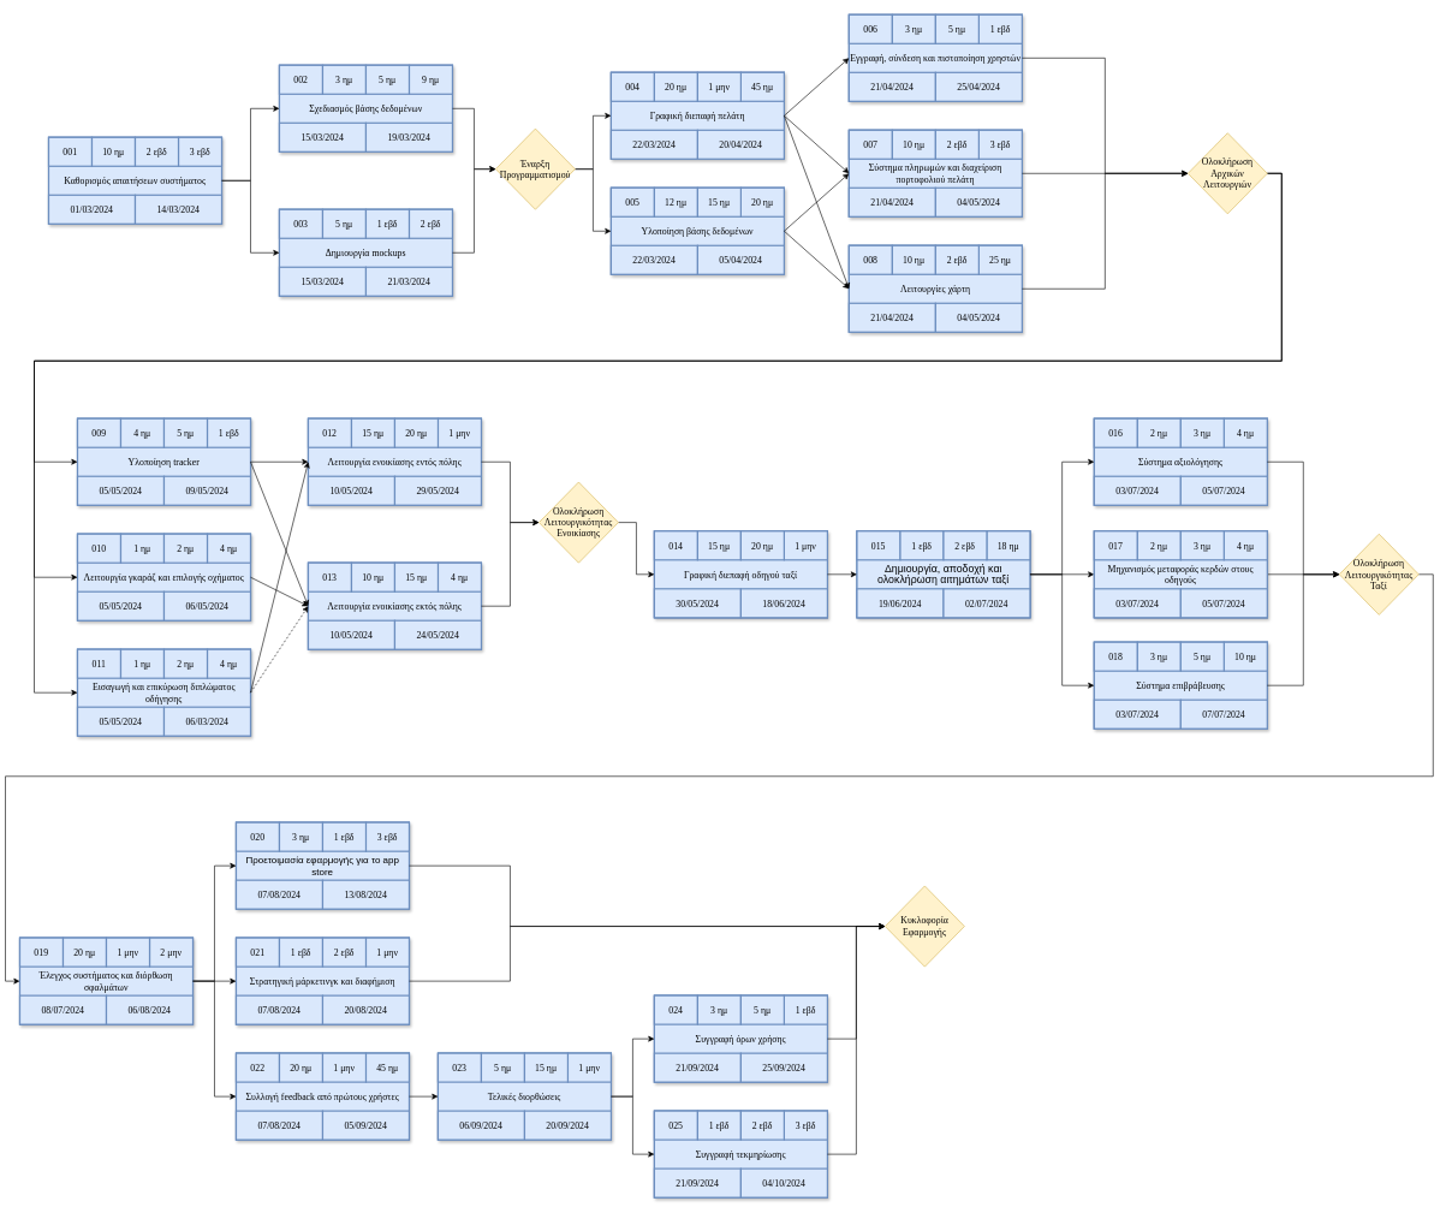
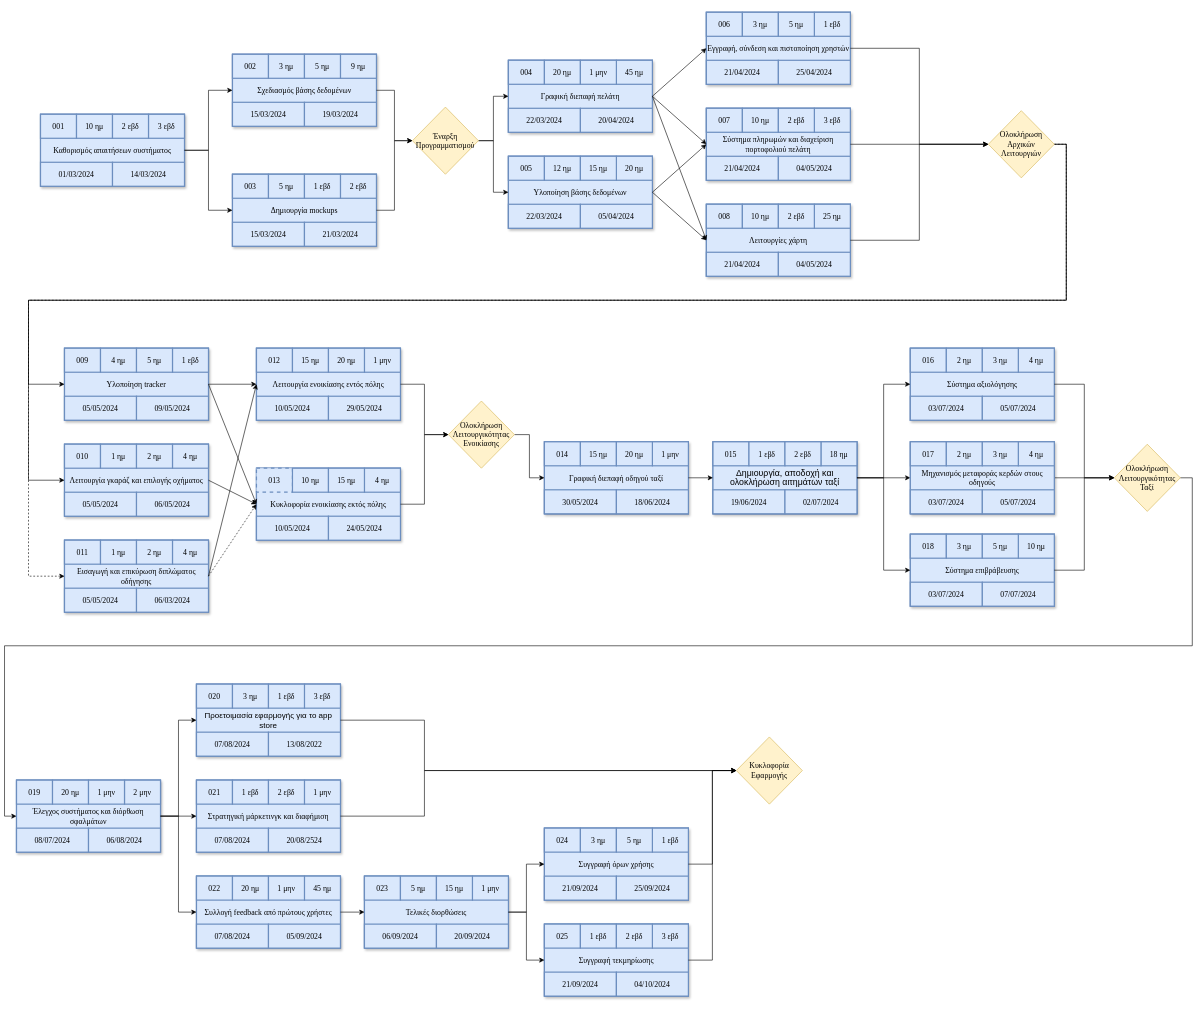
- <mxCell id="215" value="013" style="rounded=0;whiteSpace=wrap;html=1;labelBackgroundColor=none;fillColor=#dae8fc;strokeColor=#6c8ebf;strokeWidth=2;fontSize=13;fontFamily=Verdana;" parent="211" vertex="1"><mxGeometry width="60" height="40" as="geometry" /></mxCell>
+ <mxCell id="215" value="013" style="rounded=0;whiteSpace=wrap;html=1;labelBackgroundColor=none;fillColor=#dae8fc;strokeColor=#6c8ebf;strokeWidth=2;fontSize=13;fontFamily=Verdana;dashed=1;" parent="211" vertex="1"><mxGeometry width="60" height="40" as="geometry" /></mxCell>
- <mxCell id="212" value="Λειτουργία ενοικίασης εκτός πόλης" style="rounded=0;whiteSpace=wrap;html=1;labelBackgroundColor=none;fillColor=#dae8fc;strokeColor=#6c8ebf;strokeWidth=2;fontSize=13;fontFamily=Verdana;textShadow=0;spacing=2;spacingTop=0;spacingLeft=0;shadow=1;" parent="211" vertex="1"><mxGeometry width="240" height="120" as="geometry" /></mxCell>
+ <mxCell id="212" value="Κυκλοφορία ενοικίασης εκτός πόλης" style="rounded=0;whiteSpace=wrap;html=1;labelBackgroundColor=none;fillColor=#dae8fc;strokeColor=#6c8ebf;strokeWidth=2;fontSize=13;fontFamily=Verdana;textShadow=0;spacing=2;spacingTop=0;spacingLeft=0;shadow=1;" parent="211" vertex="1"><mxGeometry width="240" height="120" as="geometry" /></mxCell>
- <mxCell id="202" style="edgeStyle=orthogonalEdgeStyle;rounded=0;orthogonalLoop=1;jettySize=auto;html=1;exitX=1;exitY=0.5;exitDx=0;exitDy=0;entryX=0;entryY=0.5;entryDx=0;entryDy=0;elbow=vertical;" parent="1" source="203" target="71" edge="1"><mxGeometry relative="1" as="geometry"><Array as="points"><mxPoint x="1770" y="240" /><mxPoint x="1770" y="500" /><mxPoint x="40" y="500" /><mxPoint x="40" y="960" /></Array></mxGeometry></mxCell>
+ <mxCell id="202" style="edgeStyle=orthogonalEdgeStyle;rounded=0;orthogonalLoop=1;jettySize=auto;html=1;exitX=1;exitY=0.5;exitDx=0;exitDy=0;entryX=0;entryY=0.5;entryDx=0;entryDy=0;elbow=vertical;dashed=1;" parent="1" source="203" target="71" edge="1"><mxGeometry relative="1" as="geometry"><Array as="points"><mxPoint x="1770" y="240" /><mxPoint x="1770" y="500" /><mxPoint x="40" y="500" /><mxPoint x="40" y="960" /></Array></mxGeometry></mxCell>
- <mxCell id="126" value="13/08/2024" style="rounded=0;whiteSpace=wrap;html=1;labelBackgroundColor=none;fillColor=#dae8fc;strokeColor=#6c8ebf;strokeWidth=2;fontSize=13;fontFamily=Verdana;" parent="119" vertex="1"><mxGeometry x="120" y="80" width="120" height="40" as="geometry" /></mxCell>
+ <mxCell id="126" value="13/08/2022" style="rounded=0;whiteSpace=wrap;html=1;labelBackgroundColor=none;fillColor=#dae8fc;strokeColor=#6c8ebf;strokeWidth=2;fontSize=13;fontFamily=Verdana;" parent="119" vertex="1"><mxGeometry x="120" y="80" width="120" height="40" as="geometry" /></mxCell>
- <mxCell id="134" value="20/08/2024" style="rounded=0;whiteSpace=wrap;html=1;labelBackgroundColor=none;fillColor=#dae8fc;strokeColor=#6c8ebf;strokeWidth=2;fontSize=13;fontFamily=Verdana;" parent="127" vertex="1"><mxGeometry x="120" y="80" width="120" height="40" as="geometry" /></mxCell>
+ <mxCell id="134" value="20/08/2524" style="rounded=0;whiteSpace=wrap;html=1;labelBackgroundColor=none;fillColor=#dae8fc;strokeColor=#6c8ebf;strokeWidth=2;fontSize=13;fontFamily=Verdana;" parent="127" vertex="1"><mxGeometry x="120" y="80" width="120" height="40" as="geometry" /></mxCell>
